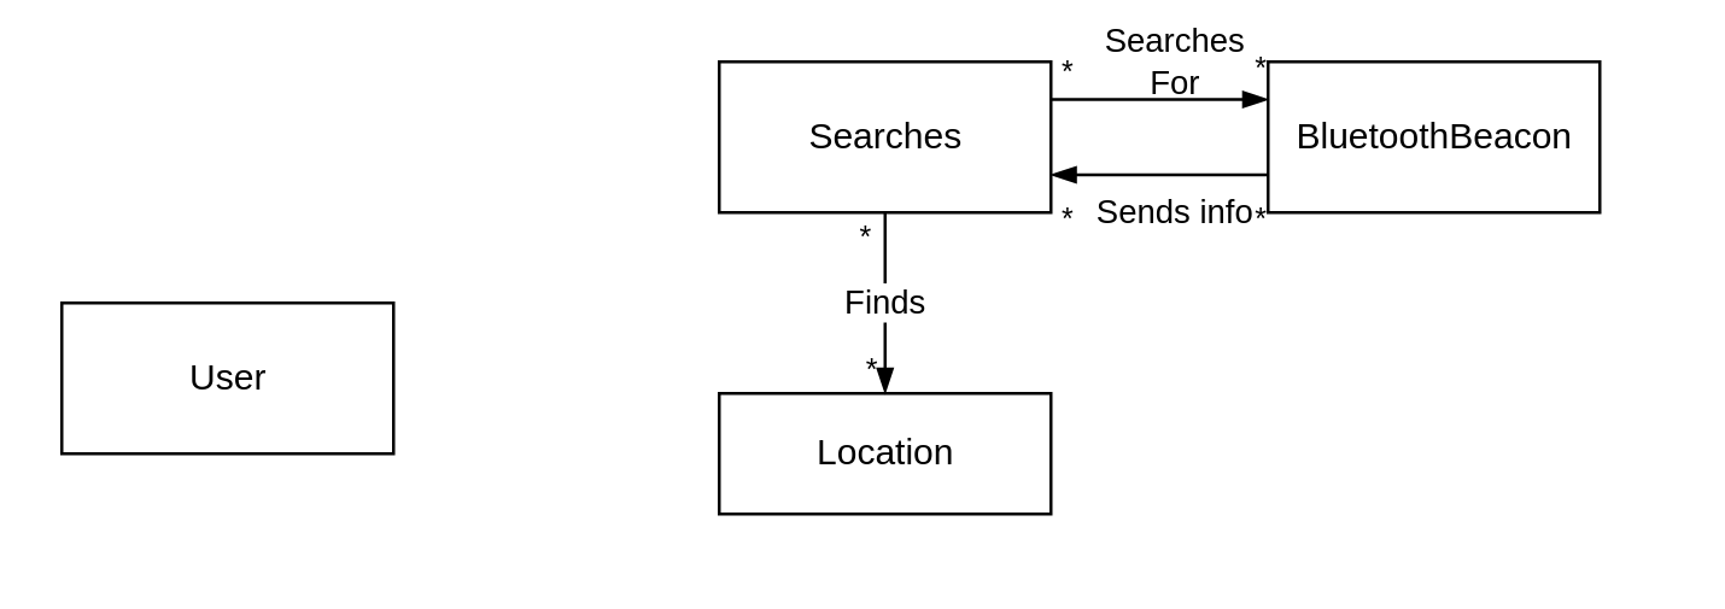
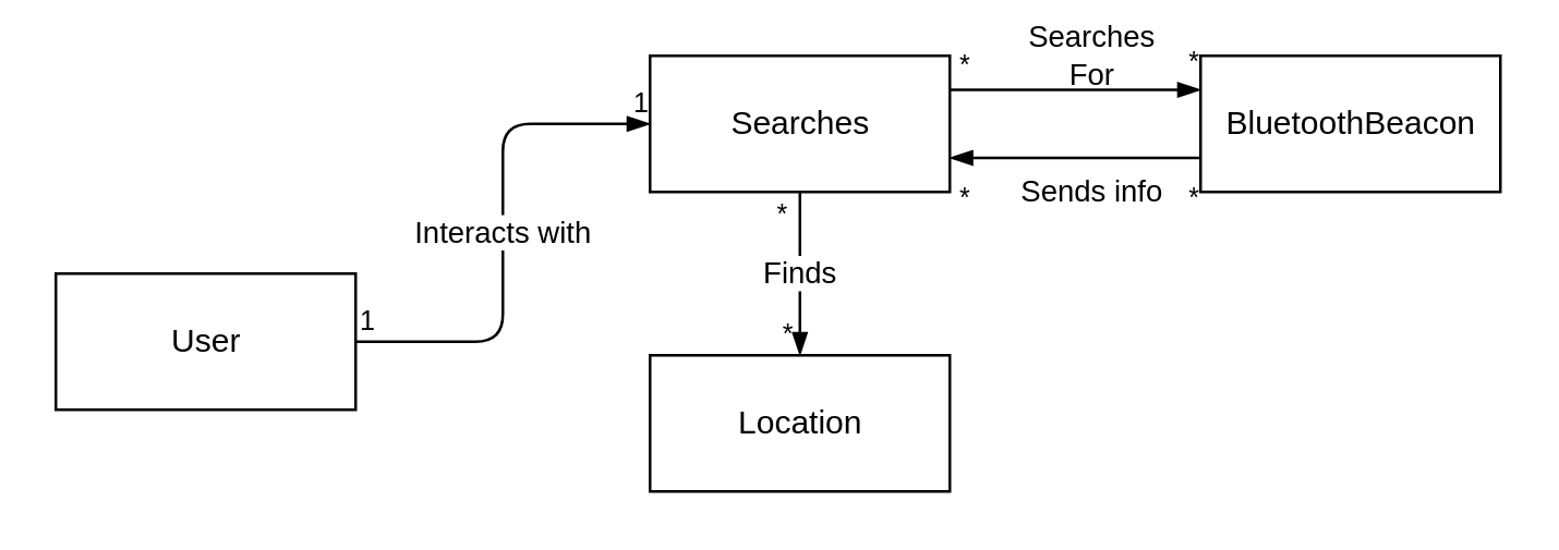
- <mxCell id="2" value="BluetoothBeacon" style="html=1;" vertex="1" parent="1"><mxGeometry x="420" y="20" width="110" height="50" as="geometry" /></mxCell>
+ <mxCell id="2" value="BluetoothBeacon" style="html=1;" vertex="1" parent="1"><mxGeometry x="440" y="20" width="110" height="50" as="geometry" /></mxCell>
+ <mxCell id="9" value="Interacts with" style="endArrow=blockThin;html=1;edgeStyle=orthogonalEdgeStyle;entryX=0;entryY=0.5;entryDx=0;entryDy=0;exitX=1;exitY=0.5;exitDx=0;exitDy=0;endFill=1;" edge="1" parent="1" source="4" target="3"><mxGeometry relative="1" as="geometry"><mxPoint x="-60" y="200" as="sourcePoint" /><mxPoint x="100" y="200" as="targetPoint" /></mxGeometry></mxCell>
+ <mxCell id="10" value="1" style="resizable=0;html=1;align=left;verticalAlign=bottom;labelBackgroundColor=#ffffff;fontSize=10;" connectable="0" vertex="1" parent="9"><mxGeometry x="-1" relative="1" as="geometry" /></mxCell>
+ <mxCell id="11" value="1" style="resizable=0;html=1;align=right;verticalAlign=bottom;labelBackgroundColor=none;fontSize=10;" connectable="0" vertex="1" parent="9"><mxGeometry x="1" relative="1" as="geometry" /></mxCell>
- <mxCell id="5" value="Location" style="html=1;" vertex="1" parent="1"><mxGeometry x="238" y="130" width="110" height="40" as="geometry" /></mxCell>
+ <mxCell id="5" value="Location" style="html=1;" vertex="1" parent="1"><mxGeometry x="238" y="130" width="110" height="50" as="geometry" /></mxCell>
